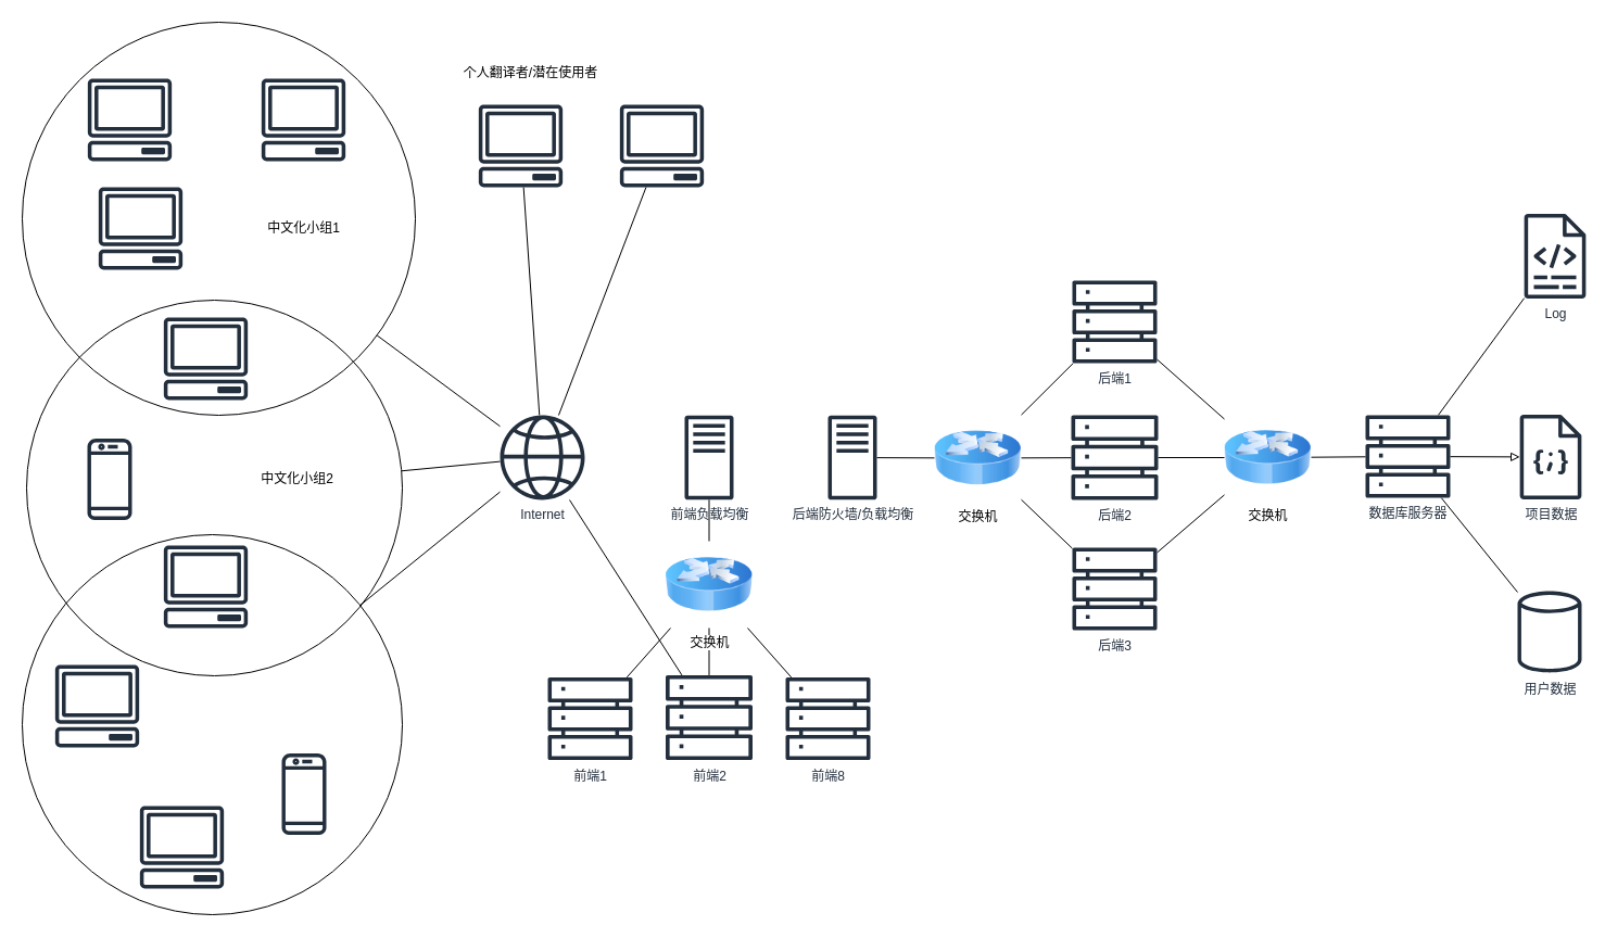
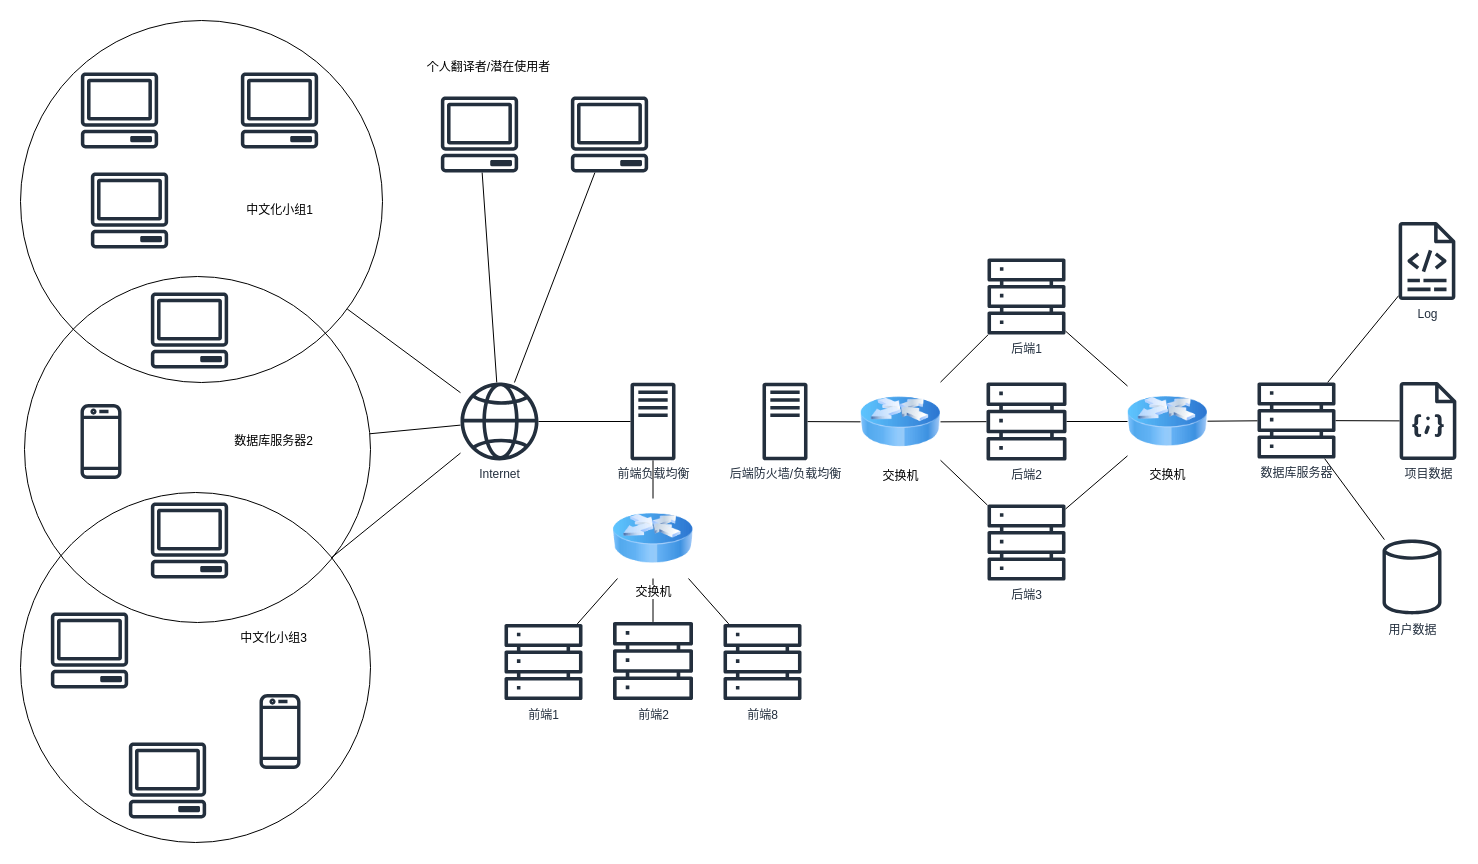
- <mxCell id="45" value="Log" style="sketch=0;outlineConnect=0;fontColor=#232F3E;gradientColor=none;fillColor=#232F3D;strokeColor=none;dashed=0;verticalLabelPosition=bottom;verticalAlign=top;align=center;html=1;fontSize=12;fontStyle=0;aspect=fixed;pointerEvents=1;shape=mxgraph.aws4.logs;" vertex="1" parent="1"><mxGeometry x="1403" y="196.5" width="57" height="78" as="geometry" /></mxCell>
+ <mxCell id="45" value="Log" style="sketch=0;outlineConnect=0;fontColor=#232F3E;gradientColor=none;fillColor=#232F3D;strokeColor=none;dashed=0;verticalLabelPosition=bottom;verticalAlign=top;align=center;html=1;fontSize=12;fontStyle=0;aspect=fixed;pointerEvents=1;shape=mxgraph.aws4.logs;" vertex="1" parent="1"><mxGeometry x="1398" y="221.5" width="57" height="78" as="geometry" /></mxCell>
- <mxCell id="40" style="rounded=0;orthogonalLoop=1;jettySize=auto;html=1;endArrow=block;endFill=0;" edge="1" parent="1" source="42" target="44"><mxGeometry relative="1" as="geometry" /></mxCell>
+ <mxCell id="40" style="rounded=0;orthogonalLoop=1;jettySize=auto;html=1;endArrow=none;endFill=0;" edge="1" parent="1" source="42" target="44"><mxGeometry relative="1" as="geometry" /></mxCell>
- <mxCell id="52" value="中文化小组2" style="text;html=1;align=center;verticalAlign=middle;resizable=0;points=[];autosize=1;strokeColor=none;fillColor=none;" vertex="1" parent="1"><mxGeometry x="228" y="426" width="90" height="30" as="geometry" /></mxCell>
+ <mxCell id="52" value="数据库服务器2" style="text;html=1;align=center;verticalAlign=middle;resizable=0;points=[];autosize=1;strokeColor=none;fillColor=none;" vertex="1" parent="1"><mxGeometry x="228" y="426" width="90" height="30" as="geometry" /></mxCell>
- <mxCell id="48" style="rounded=0;orthogonalLoop=1;jettySize=auto;html=1;endArrow=none;endFill=0;" edge="1" parent="1" source="49" target="23"><mxGeometry relative="1" as="geometry" /></mxCell>
+ <mxCell id="48" style="rounded=0;orthogonalLoop=1;jettySize=auto;html=1;endArrow=none;endFill=0;" edge="1" parent="1" source="49" target="6"><mxGeometry relative="1" as="geometry" /></mxCell>
- <mxCell id="43" value="用户数据" style="sketch=0;outlineConnect=0;fontColor=#232F3E;gradientColor=none;fillColor=#232F3D;strokeColor=none;dashed=0;verticalLabelPosition=bottom;verticalAlign=top;align=center;html=1;fontSize=12;fontStyle=0;aspect=fixed;pointerEvents=1;shape=mxgraph.aws4.generic_database;" vertex="1" parent="1"><mxGeometry x="1397" y="542.5" width="59" height="78" as="geometry" /></mxCell>
+ <mxCell id="43" value="用户数据" style="sketch=0;outlineConnect=0;fontColor=#232F3E;gradientColor=none;fillColor=#232F3D;strokeColor=none;dashed=0;verticalLabelPosition=bottom;verticalAlign=top;align=center;html=1;fontSize=12;fontStyle=0;aspect=fixed;pointerEvents=1;shape=mxgraph.aws4.generic_database;" vertex="1" parent="1"><mxGeometry x="1382" y="537.5" width="59" height="78" as="geometry" /></mxCell>
+ <mxCell id="53" value="中文化小组3" style="text;html=1;align=center;verticalAlign=middle;resizable=0;points=[];autosize=1;strokeColor=none;fillColor=none;" vertex="1" parent="1"><mxGeometry x="228" y="622.5" width="90" height="30" as="geometry" /></mxCell>
